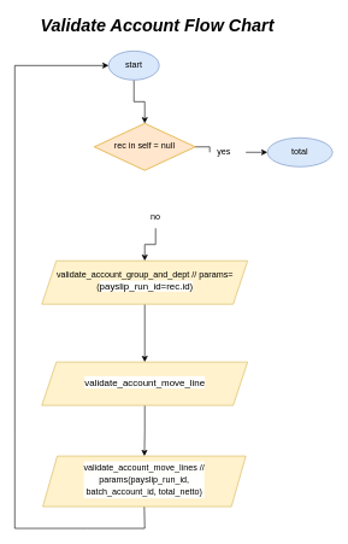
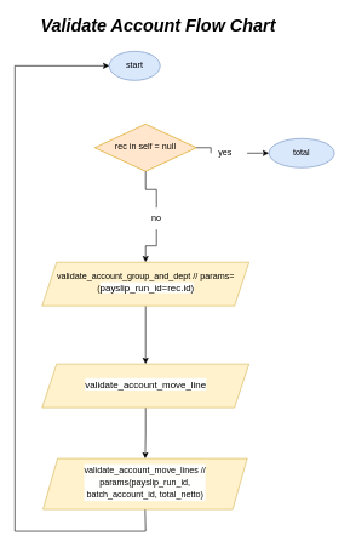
- <mxCell id="5" value="" style="edgeStyle=orthogonalEdgeStyle;rounded=0;orthogonalLoop=1;jettySize=auto;html=1;" edge="1" parent="1" source="6" target="4"><mxGeometry relative="1" as="geometry" /></mxCell>
+ <mxCell id="11" value="" style="edgeStyle=orthogonalEdgeStyle;rounded=0;orthogonalLoop=1;jettySize=auto;html=1;endArrow=none;" edge="1" parent="1" source="4" target="12"><mxGeometry relative="1" as="geometry"><mxPoint x="200" y="250" as="sourcePoint" /><mxPoint x="200" y="340" as="targetPoint" /></mxGeometry></mxCell>
